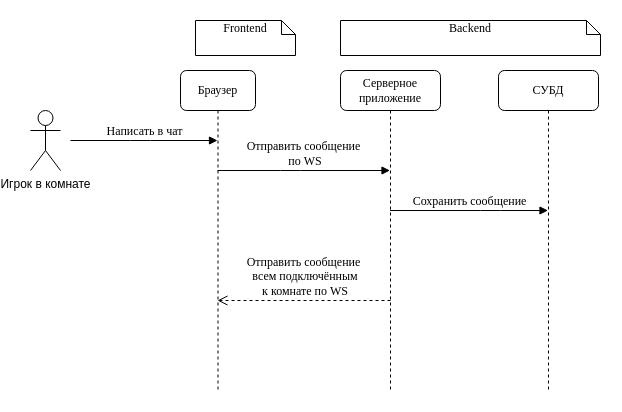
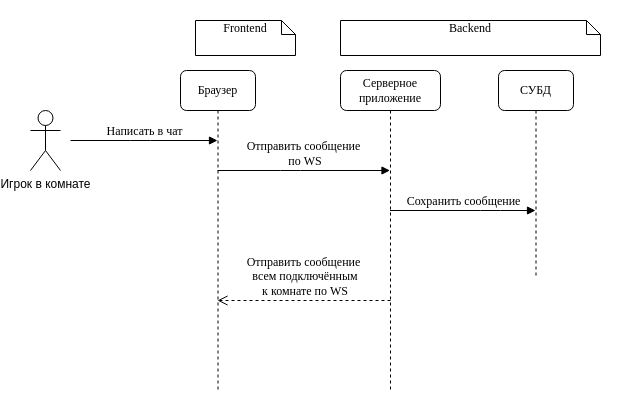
- <mxCell id="3" value="СУБД" style="shape=umlLifeline;perimeter=lifelinePerimeter;whiteSpace=wrap;html=1;container=1;collapsible=0;recursiveResize=0;outlineConnect=0;rounded=1;shadow=0;comic=0;labelBackgroundColor=none;strokeColor=#000000;strokeWidth=1;fillColor=#FFFFFF;fontFamily=Verdana;fontSize=12;fontColor=#000000;align=center;" parent="1" vertex="1"><mxGeometry x="488" y="70" width="100" height="320" as="geometry" /></mxCell>
+ <mxCell id="3" value="СУБД" style="shape=umlLifeline;perimeter=lifelinePerimeter;whiteSpace=wrap;html=1;container=1;collapsible=0;recursiveResize=0;outlineConnect=0;rounded=1;shadow=0;comic=0;labelBackgroundColor=none;strokeColor=#000000;strokeWidth=1;fillColor=#FFFFFF;fontFamily=Verdana;fontSize=12;fontColor=#000000;align=center;" parent="1" vertex="1"><mxGeometry x="488" y="70" width="75" height="205" as="geometry" /></mxCell>
